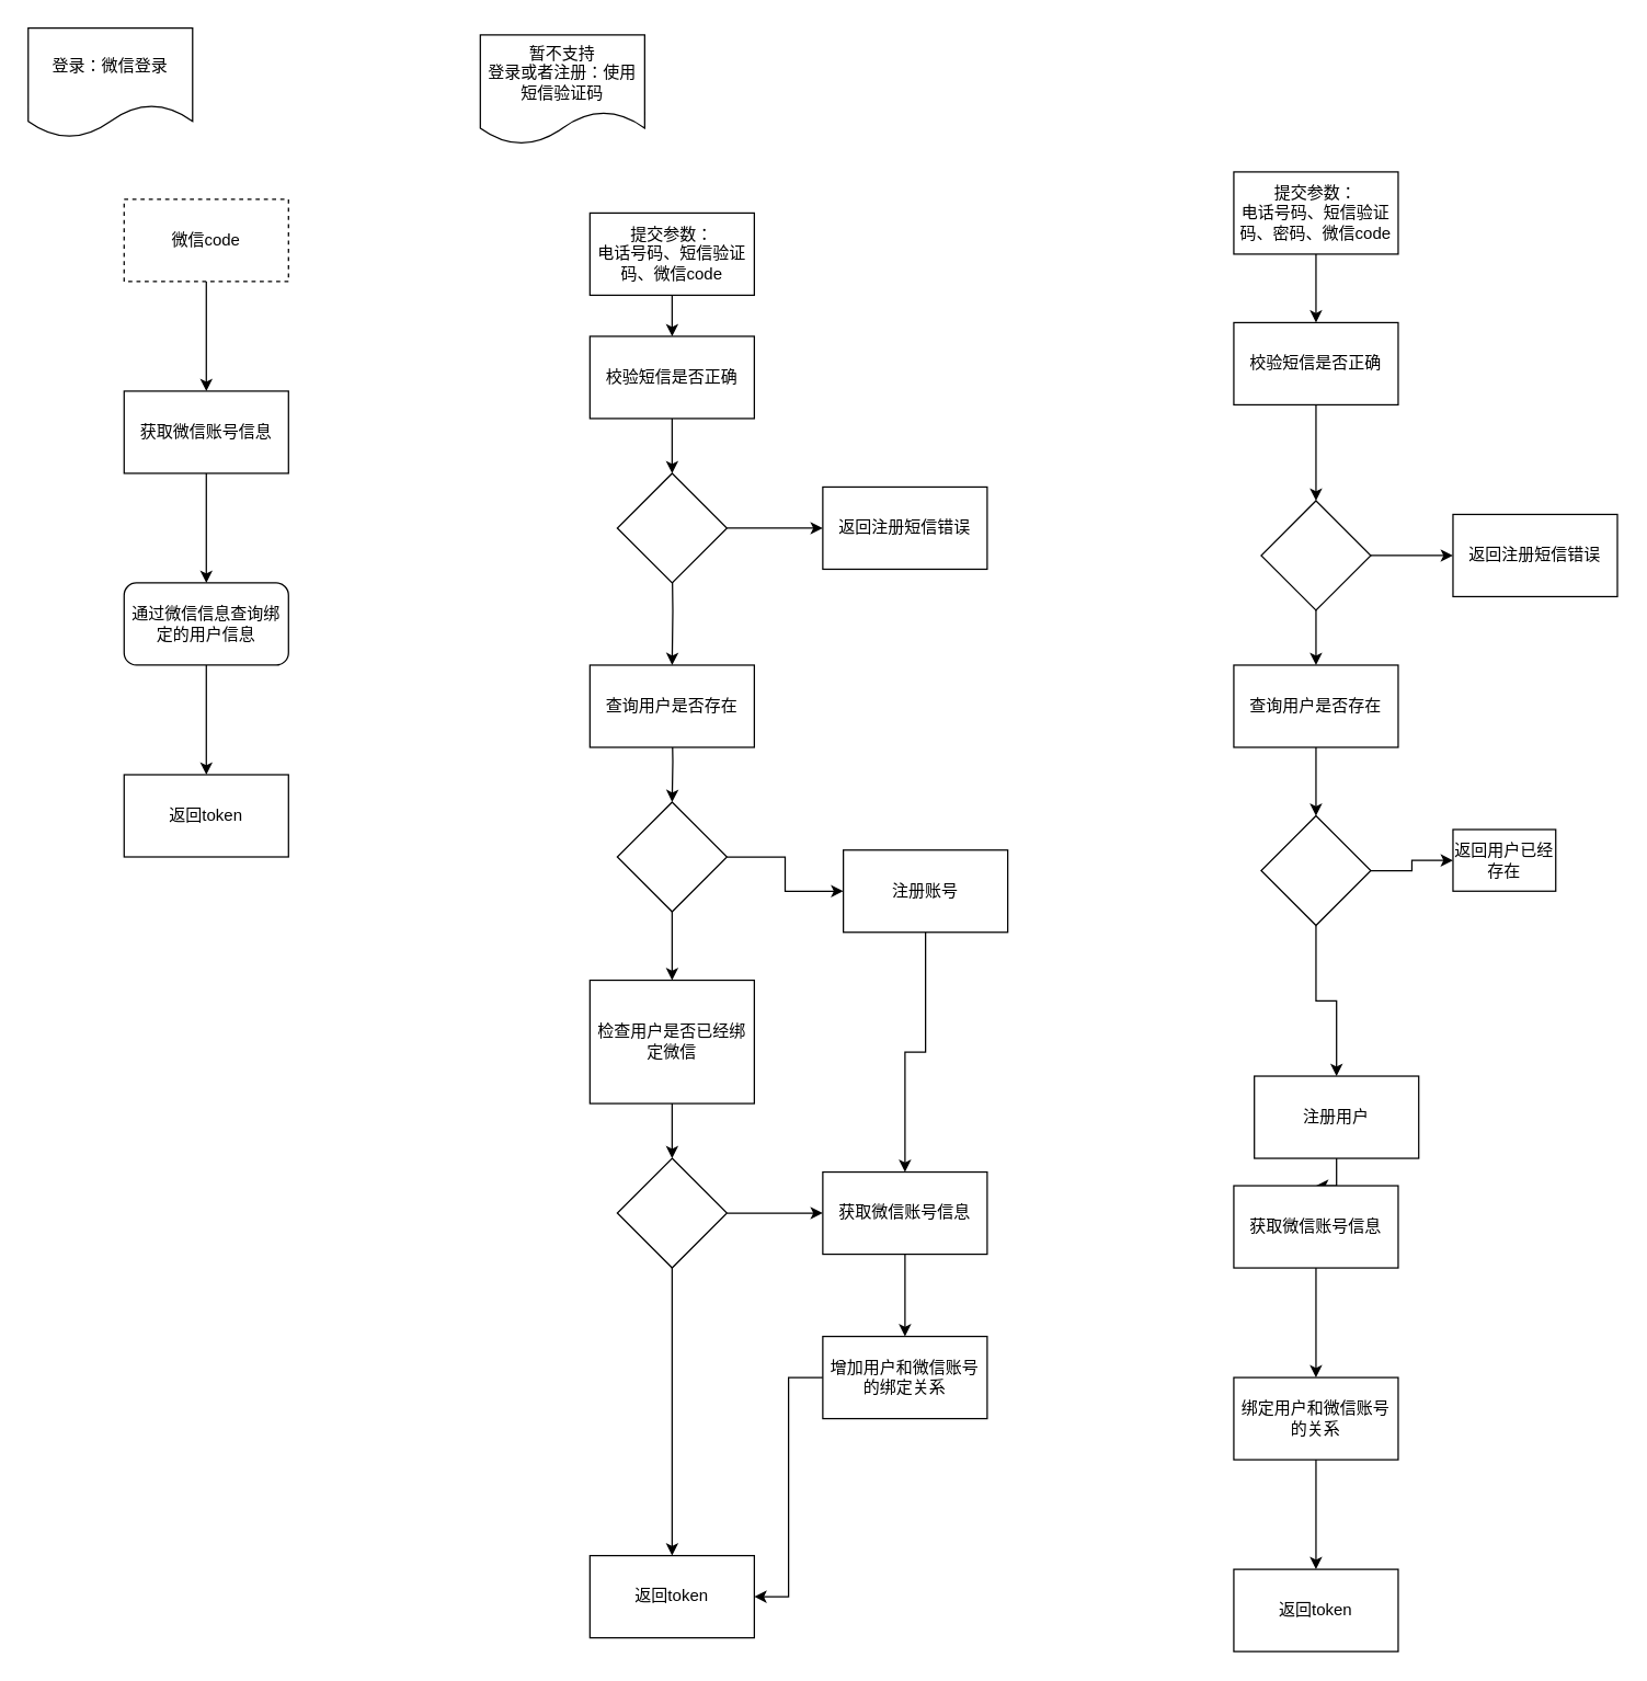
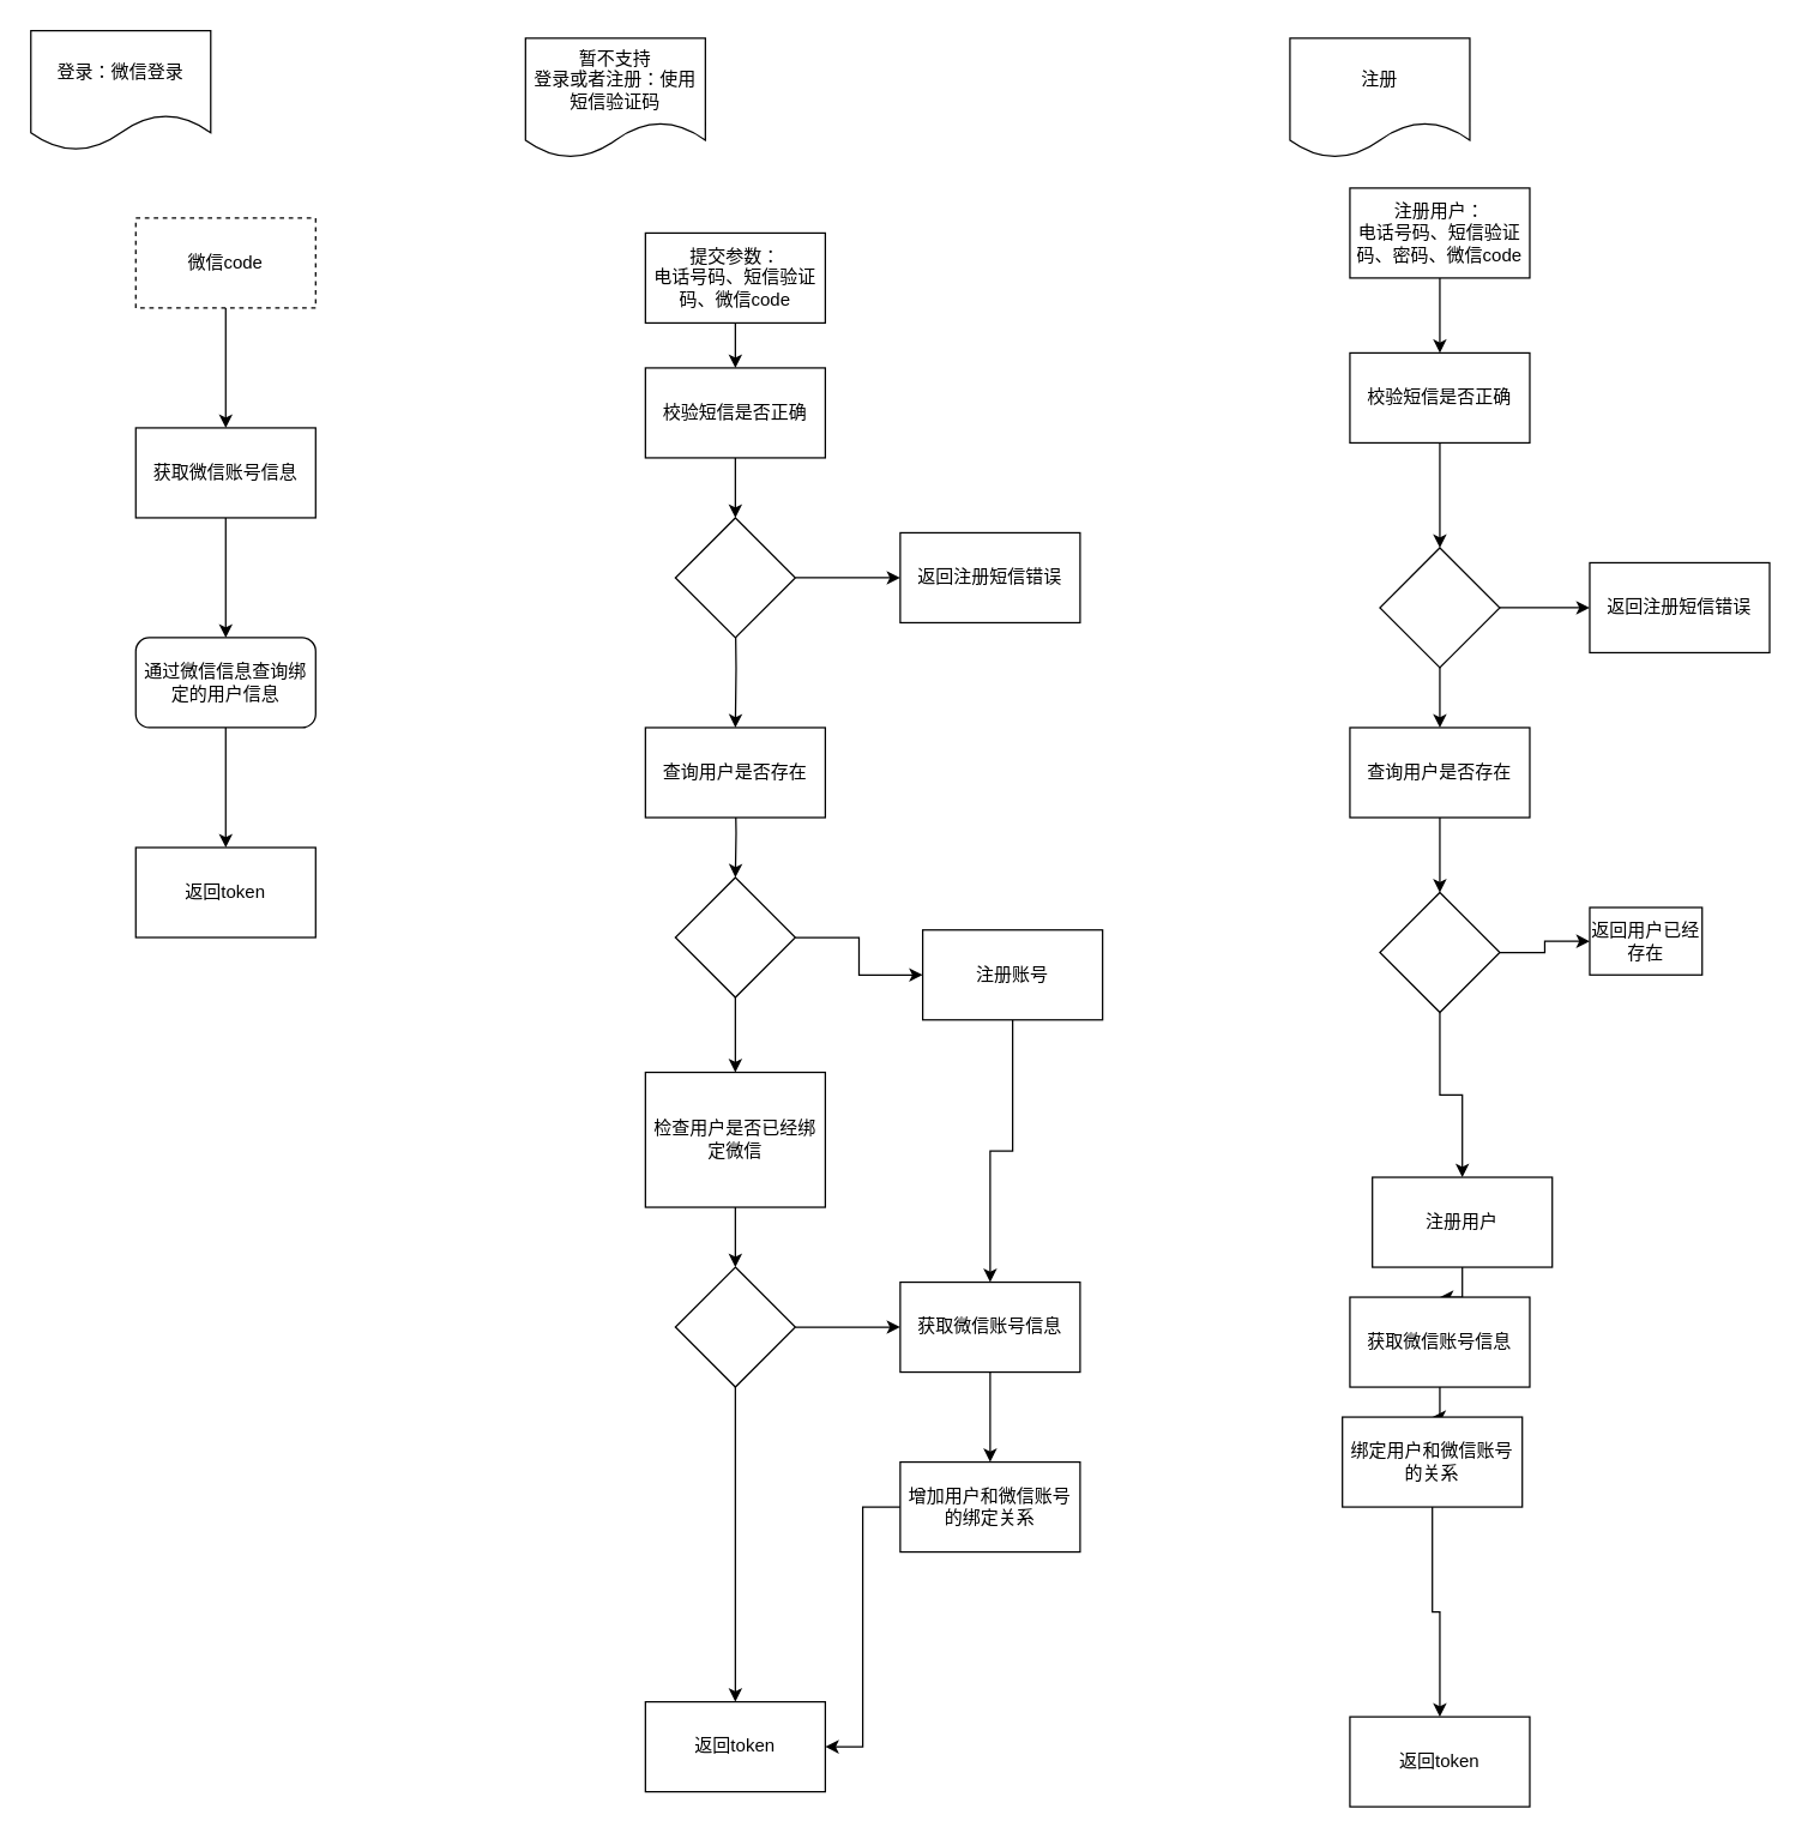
+ <mxCell id="38" value="注册" style="shape=document;whiteSpace=wrap;html=1;boundedLbl=1;" vertex="1" parent="1"><mxGeometry x="860" y="25" width="120" height="80" as="geometry" /></mxCell>
- <mxCell id="30" value="提交参数：&lt;br style=&quot;border-color: var(--border-color);&quot;&gt;电话号码、短信验证码、密码、微信code" style="rounded=0;whiteSpace=wrap;html=1;" vertex="1" parent="1"><mxGeometry x="900" y="125" width="120" height="60" as="geometry" /></mxCell>
+ <mxCell id="30" value="注册用户：&lt;br style=&quot;border-color: var(--border-color);&quot;&gt;电话号码、短信验证码、密码、微信code" style="rounded=0;whiteSpace=wrap;html=1;" vertex="1" parent="1"><mxGeometry x="900" y="125" width="120" height="60" as="geometry" /></mxCell>
- <mxCell id="56" value="绑定用户和微信账号的关系" style="whiteSpace=wrap;html=1;rounded=0;" vertex="1" parent="1"><mxGeometry x="900" y="1005" width="120" height="60" as="geometry" /></mxCell>
+ <mxCell id="56" value="绑定用户和微信账号的关系" style="whiteSpace=wrap;html=1;rounded=0;" vertex="1" parent="1"><mxGeometry x="895" y="945" width="120" height="60" as="geometry" /></mxCell>
